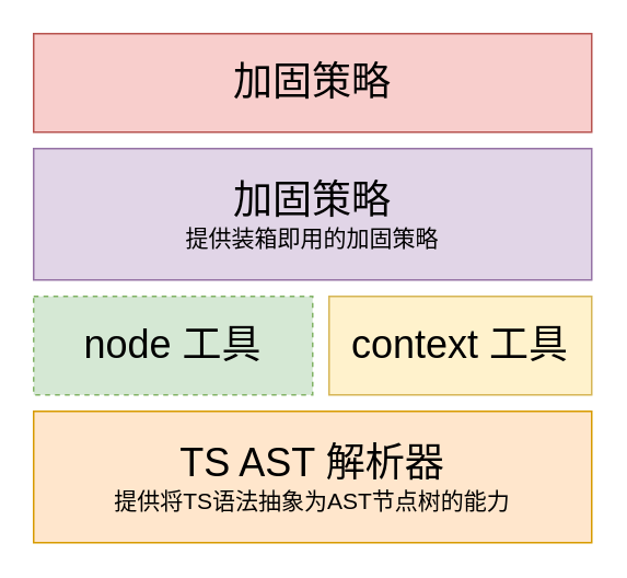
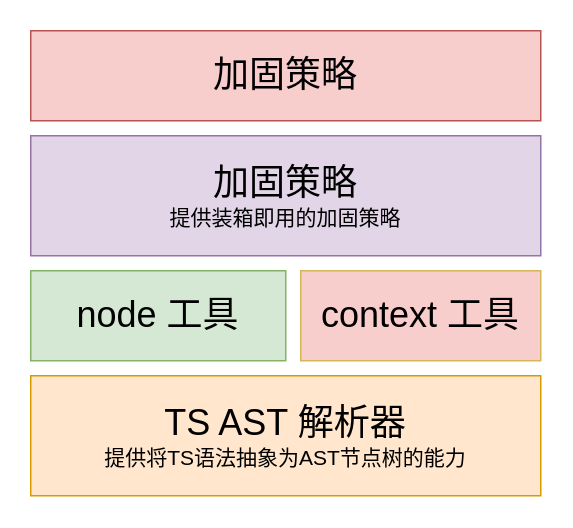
- <mxCell id="3" value="&lt;font style=&quot;font-size: 24px;&quot;&gt;node 工具&lt;/font&gt;" style="rounded=0;whiteSpace=wrap;html=1;fillColor=#d5e8d4;strokeColor=#82b366;dashed=1;" vertex="1" parent="1"><mxGeometry x="20" y="180" width="170" height="60" as="geometry" /></mxCell>
+ <mxCell id="3" value="&lt;font style=&quot;font-size: 24px;&quot;&gt;node 工具&lt;/font&gt;" style="rounded=0;whiteSpace=wrap;html=1;fillColor=#d5e8d4;strokeColor=#82b366;" vertex="1" parent="1"><mxGeometry x="20" y="180" width="170" height="60" as="geometry" /></mxCell>
- <mxCell id="4" value="&lt;font style=&quot;font-size: 24px;&quot;&gt;context 工具&lt;/font&gt;" style="rounded=0;whiteSpace=wrap;html=1;fillColor=#fff2cc;strokeColor=#d6b656;" vertex="1" parent="1"><mxGeometry x="200" y="180" width="160" height="60" as="geometry" /></mxCell>
+ <mxCell id="4" value="&lt;font style=&quot;font-size: 24px;&quot;&gt;context 工具&lt;/font&gt;" style="rounded=0;whiteSpace=wrap;html=1;fillColor=#f8cecc;strokeColor=#d6b656;" vertex="1" parent="1"><mxGeometry x="200" y="180" width="160" height="60" as="geometry" /></mxCell>
